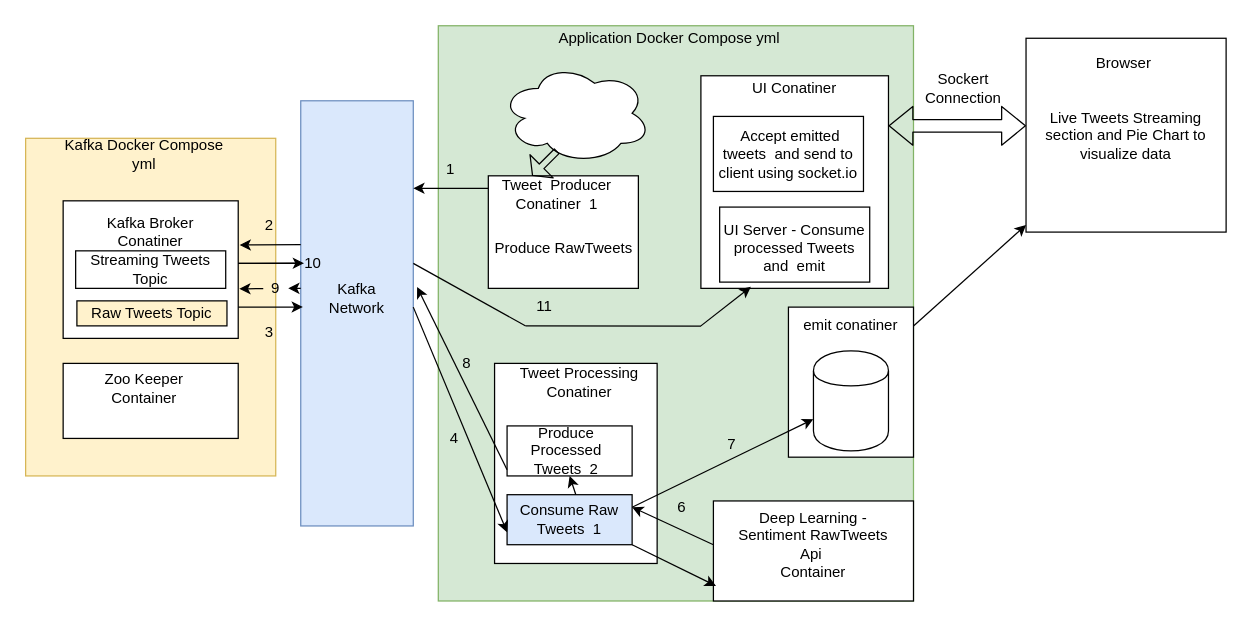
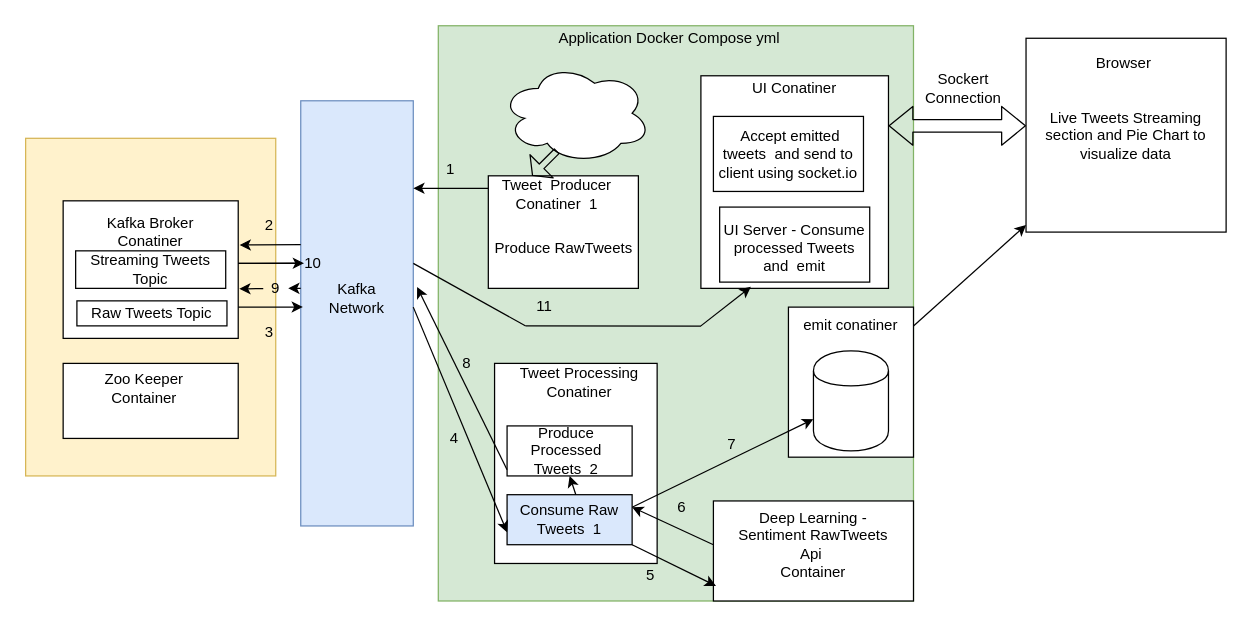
- <mxCell id="8" value="Kafka Docker Compose yml" style="text;html=1;strokeColor=none;fillColor=none;align=center;verticalAlign=middle;whiteSpace=wrap;rounded=0;" vertex="1" parent="1"><mxGeometry x="40" y="112.5" width="150" height="20" as="geometry" /></mxCell>
- <mxCell id="65" value="Raw Tweets Topic" style="rounded=0;whiteSpace=wrap;html=1;fillColor=#fff2cc;" vertex="1" parent="1"><mxGeometry x="61" y="240" width="120" height="20" as="geometry" /></mxCell>
+ <mxCell id="65" value="Raw Tweets Topic" style="rounded=0;whiteSpace=wrap;html=1;" vertex="1" parent="1"><mxGeometry x="61" y="240" width="120" height="20" as="geometry" /></mxCell>
+ <mxCell id="56" value="5" style="text;html=1;strokeColor=none;fillColor=none;align=center;verticalAlign=middle;whiteSpace=wrap;rounded=0;" vertex="1" parent="1"><mxGeometry x="510" y="450" width="20" height="20" as="geometry" /></mxCell>
